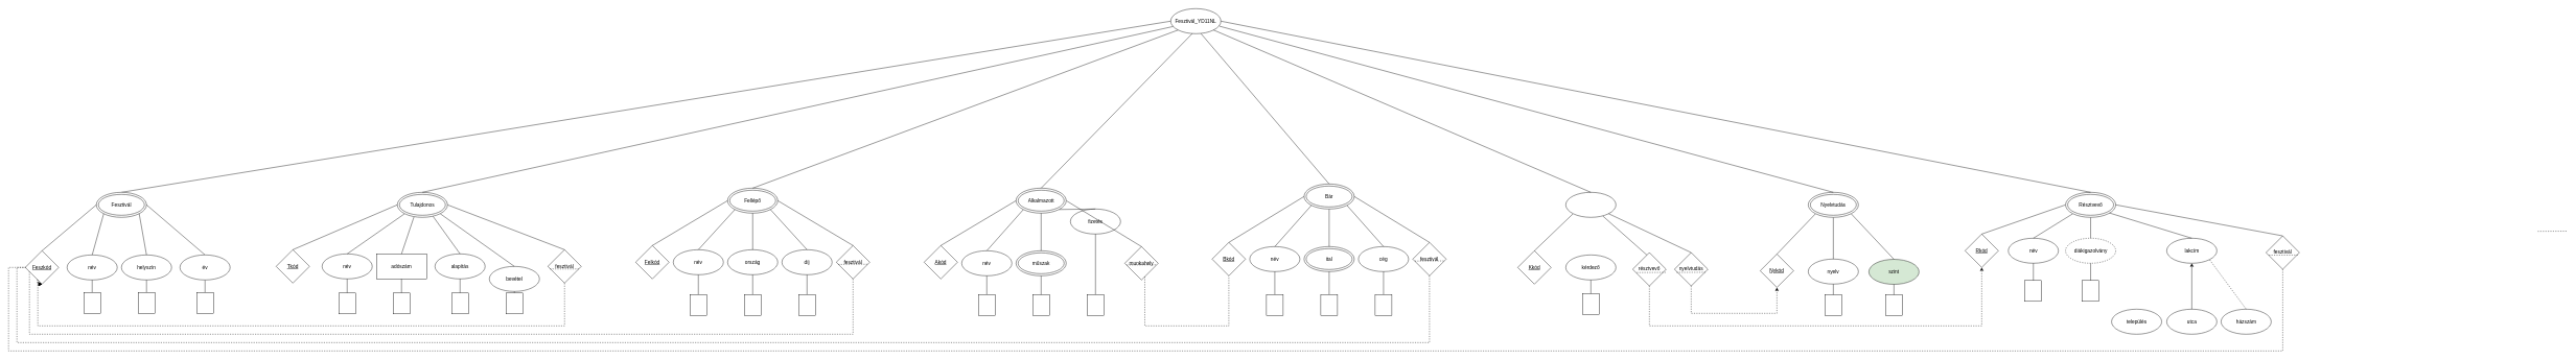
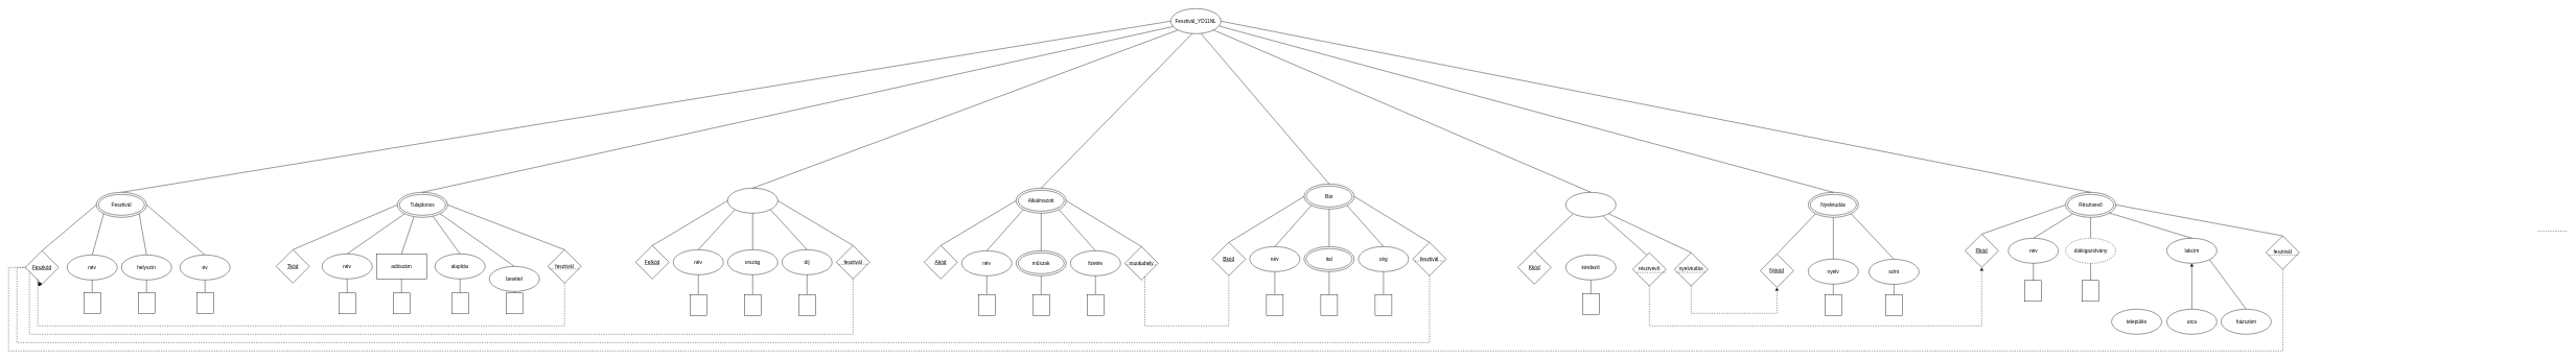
- <mxCell id="32" value="Fellépő" style="ellipse;whiteSpace=wrap;html=1;" parent="30" vertex="1"><mxGeometry x="5" y="5" width="110" height="50" as="geometry" /></mxCell>
- <mxCell id="51" value="fizetés" style="ellipse;whiteSpace=wrap;html=1;container=0;" parent="49" vertex="1"><mxGeometry x="342" y="140" width="120" height="60" as="geometry" /></mxCell>
+ <mxCell id="51" value="fizetés" style="ellipse;whiteSpace=wrap;html=1;container=0;" parent="49" vertex="1"><mxGeometry x="342" y="240" width="120" height="60" as="geometry" /></mxCell>
- <mxCell id="130" value="szint" style="ellipse;whiteSpace=wrap;html=1;container=0;fillColor=#d5e8d4;" parent="128" vertex="1"><mxGeometry x="260" y="160.5" width="120" height="60" as="geometry" /></mxCell>
+ <mxCell id="130" value="szint" style="ellipse;whiteSpace=wrap;html=1;container=0;" parent="128" vertex="1"><mxGeometry x="260" y="160.5" width="120" height="60" as="geometry" /></mxCell>
- <mxCell id="95" value="" style="endArrow=none;html=1;rounded=0;exitX=0.5;exitY=0;exitDx=0;exitDy=0;entryX=1;entryY=1;entryDx=0;entryDy=0;dashed=1;" parent="93" source="94" target="98" edge="1"><mxGeometry width="50" height="50" relative="1" as="geometry"><mxPoint x="495.5" y="330" as="sourcePoint" /><mxPoint x="425.5" y="230" as="targetPoint" /></mxGeometry></mxCell>
+ <mxCell id="95" value="" style="endArrow=none;html=1;rounded=0;exitX=0.5;exitY=0;exitDx=0;exitDy=0;entryX=1;entryY=1;entryDx=0;entryDy=0;" parent="93" source="94" target="98" edge="1"><mxGeometry width="50" height="50" relative="1" as="geometry"><mxPoint x="495.5" y="330" as="sourcePoint" /><mxPoint x="425.5" y="230" as="targetPoint" /></mxGeometry></mxCell>
